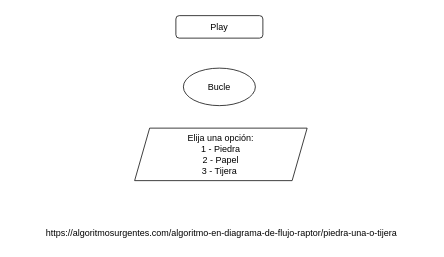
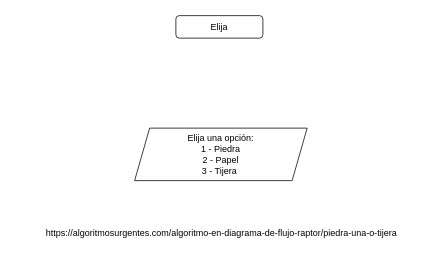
- <mxCell id="2" value="Play" style="rounded=1;whiteSpace=wrap;html=1;" vertex="1" parent="1"><mxGeometry x="234" width="116" height="30" as="geometry" y="20" /></mxCell>
+ <mxCell id="2" value="Elija" style="rounded=1;whiteSpace=wrap;html=1;" vertex="1" parent="1"><mxGeometry x="234" width="116" height="30" as="geometry" y="20" /></mxCell>
- <mxCell id="3" value="Bucle" style="ellipse;whiteSpace=wrap;html=1;" vertex="1" parent="1"><mxGeometry x="244" y="90" width="96" height="50" as="geometry" /></mxCell>
